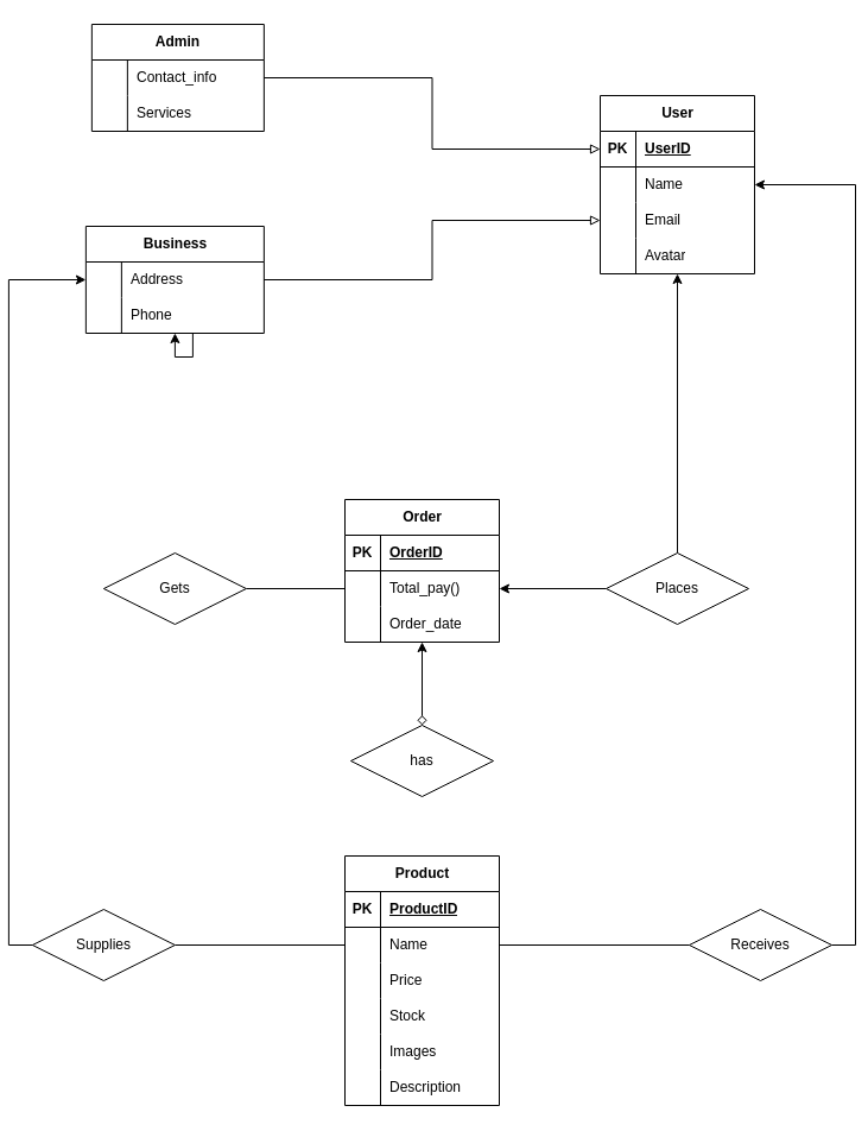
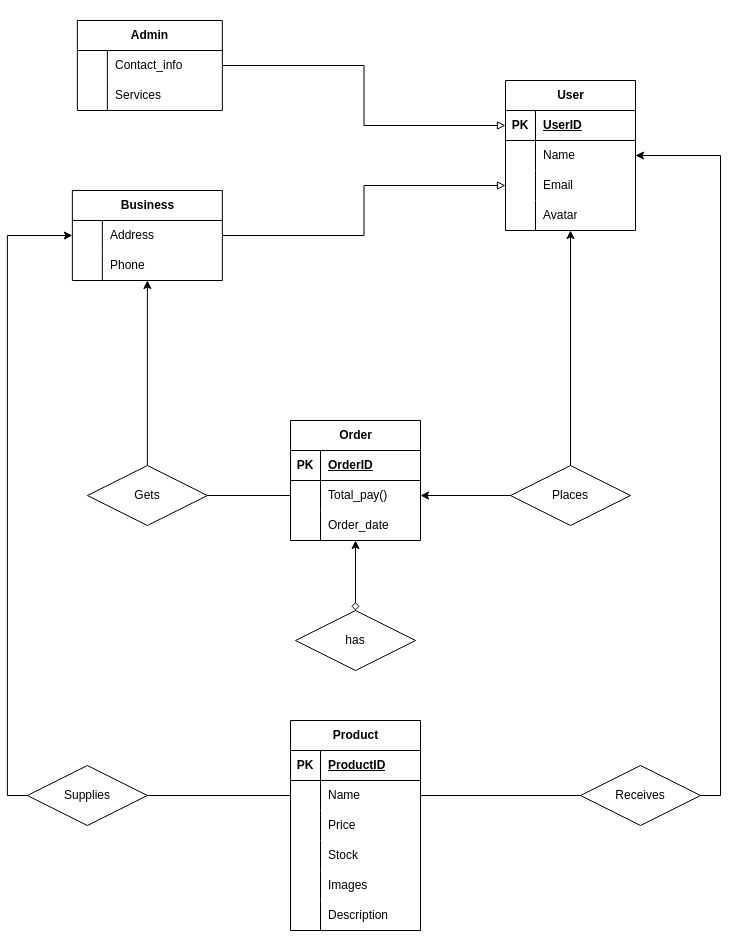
- <mxCell id="30" style="edgeStyle=orthogonalEdgeStyle;rounded=0;orthogonalLoop=1;jettySize=auto;html=1;endArrow=none;endFill=0;startArrow=classic;startFill=1;" parent="1" source="31" target="37" edge="1"><mxGeometry relative="1" as="geometry" /></mxCell>
+ <mxCell id="30" style="edgeStyle=orthogonalEdgeStyle;rounded=0;orthogonalLoop=1;jettySize=auto;html=1;entryX=0.5;entryY=0;entryDx=0;entryDy=0;endArrow=none;endFill=0;startArrow=classic;startFill=1;" parent="1" source="31" target="27" edge="1"><mxGeometry relative="1" as="geometry" /></mxCell>
